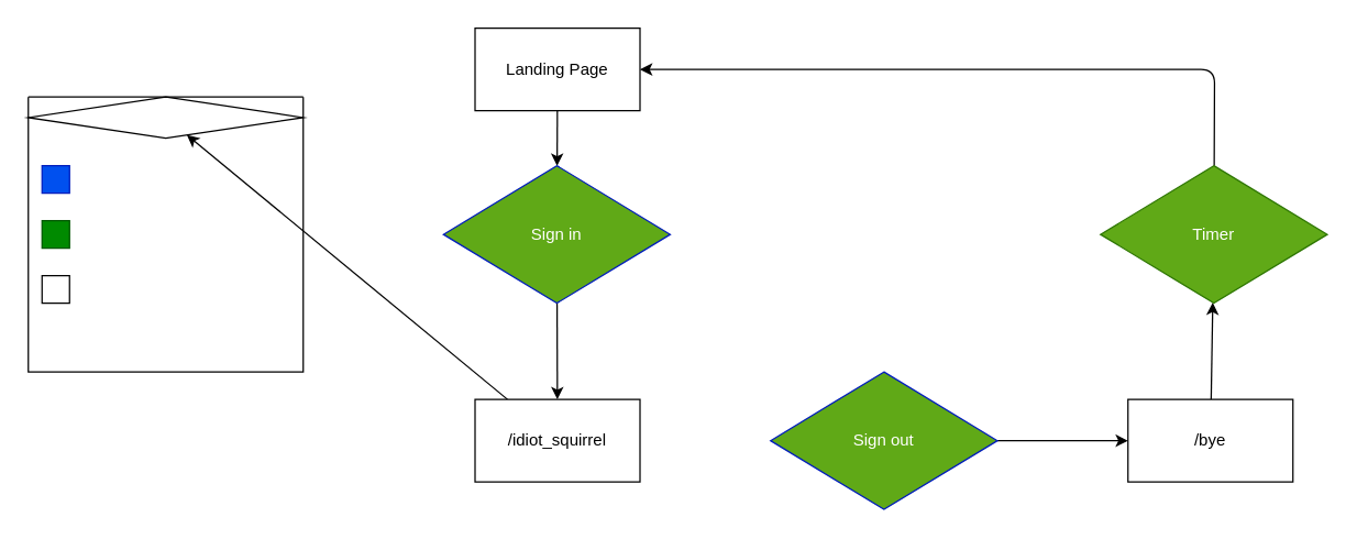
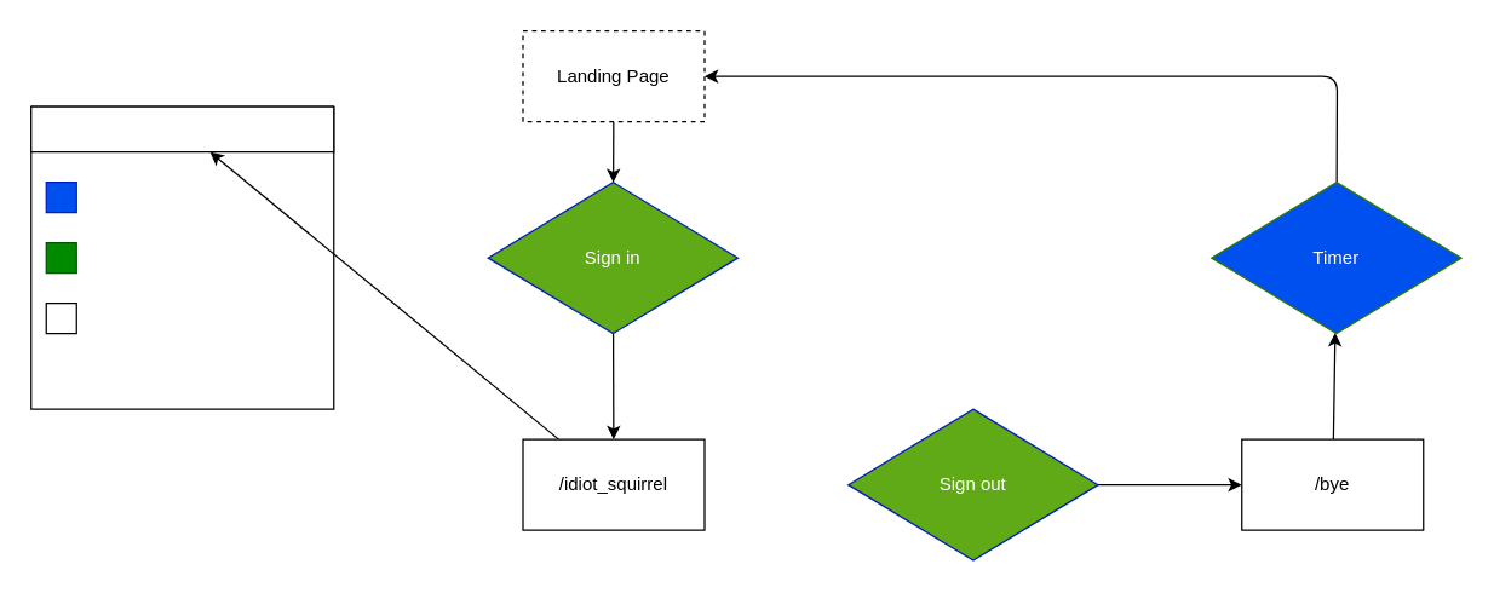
- <mxCell id="11" value="Landing Page" style="rounded=0;whiteSpace=wrap;html=1;" parent="1" vertex="1"><mxGeometry x="345" y="20" width="120" height="60" as="geometry" /></mxCell>
+ <mxCell id="11" value="Landing Page" style="rounded=0;whiteSpace=wrap;html=1;dashed=1;" parent="1" vertex="1"><mxGeometry x="345" y="20" width="120" height="60" as="geometry" /></mxCell>
- <mxCell id="3" value="Legend" style="rhombus;whiteSpace=wrap;html=1;fontColor=#FFFFFF;" parent="2" vertex="1"><mxGeometry width="200" height="30" as="geometry" /></mxCell>
+ <mxCell id="3" value="Legend" style="rounded=0;whiteSpace=wrap;html=1;fontColor=#FFFFFF;" parent="2" vertex="1"><mxGeometry width="200" height="30" as="geometry" /></mxCell>
- <mxCell id="7" value="Microservice" style="text;html=1;align=center;verticalAlign=middle;resizable=0;points=[];autosize=1;strokeColor=none;fillColor=none;fontColor=#FFFFFF;" parent="2" vertex="1"><mxGeometry x="55" y="50" width="80" height="20" as="geometry" /></mxCell>
+ <mxCell id="7" value="Microservice" style="text;html=1;align=center;verticalAlign=middle;resizable=0;points=[];autosize=1;strokeColor=none;fillColor=none;fontColor=#FFFFFF;" parent="2" vertex="1"><mxGeometry x="40" y="50" width="80" height="20" as="geometry" /></mxCell>
- <mxCell id="21" value="Timer" style="rhombus;whiteSpace=wrap;html=1;fillColor=#60A917;fontColor=#ffffff;strokeColor=#2D7600;" parent="1" vertex="1"><mxGeometry x="800" y="120" width="165" height="100" as="geometry" /></mxCell>
+ <mxCell id="21" value="Timer" style="rhombus;whiteSpace=wrap;html=1;fillColor=#0050ef;fontColor=#ffffff;strokeColor=#2D7600;" parent="1" vertex="1"><mxGeometry x="800" y="120" width="165" height="100" as="geometry" /></mxCell>
